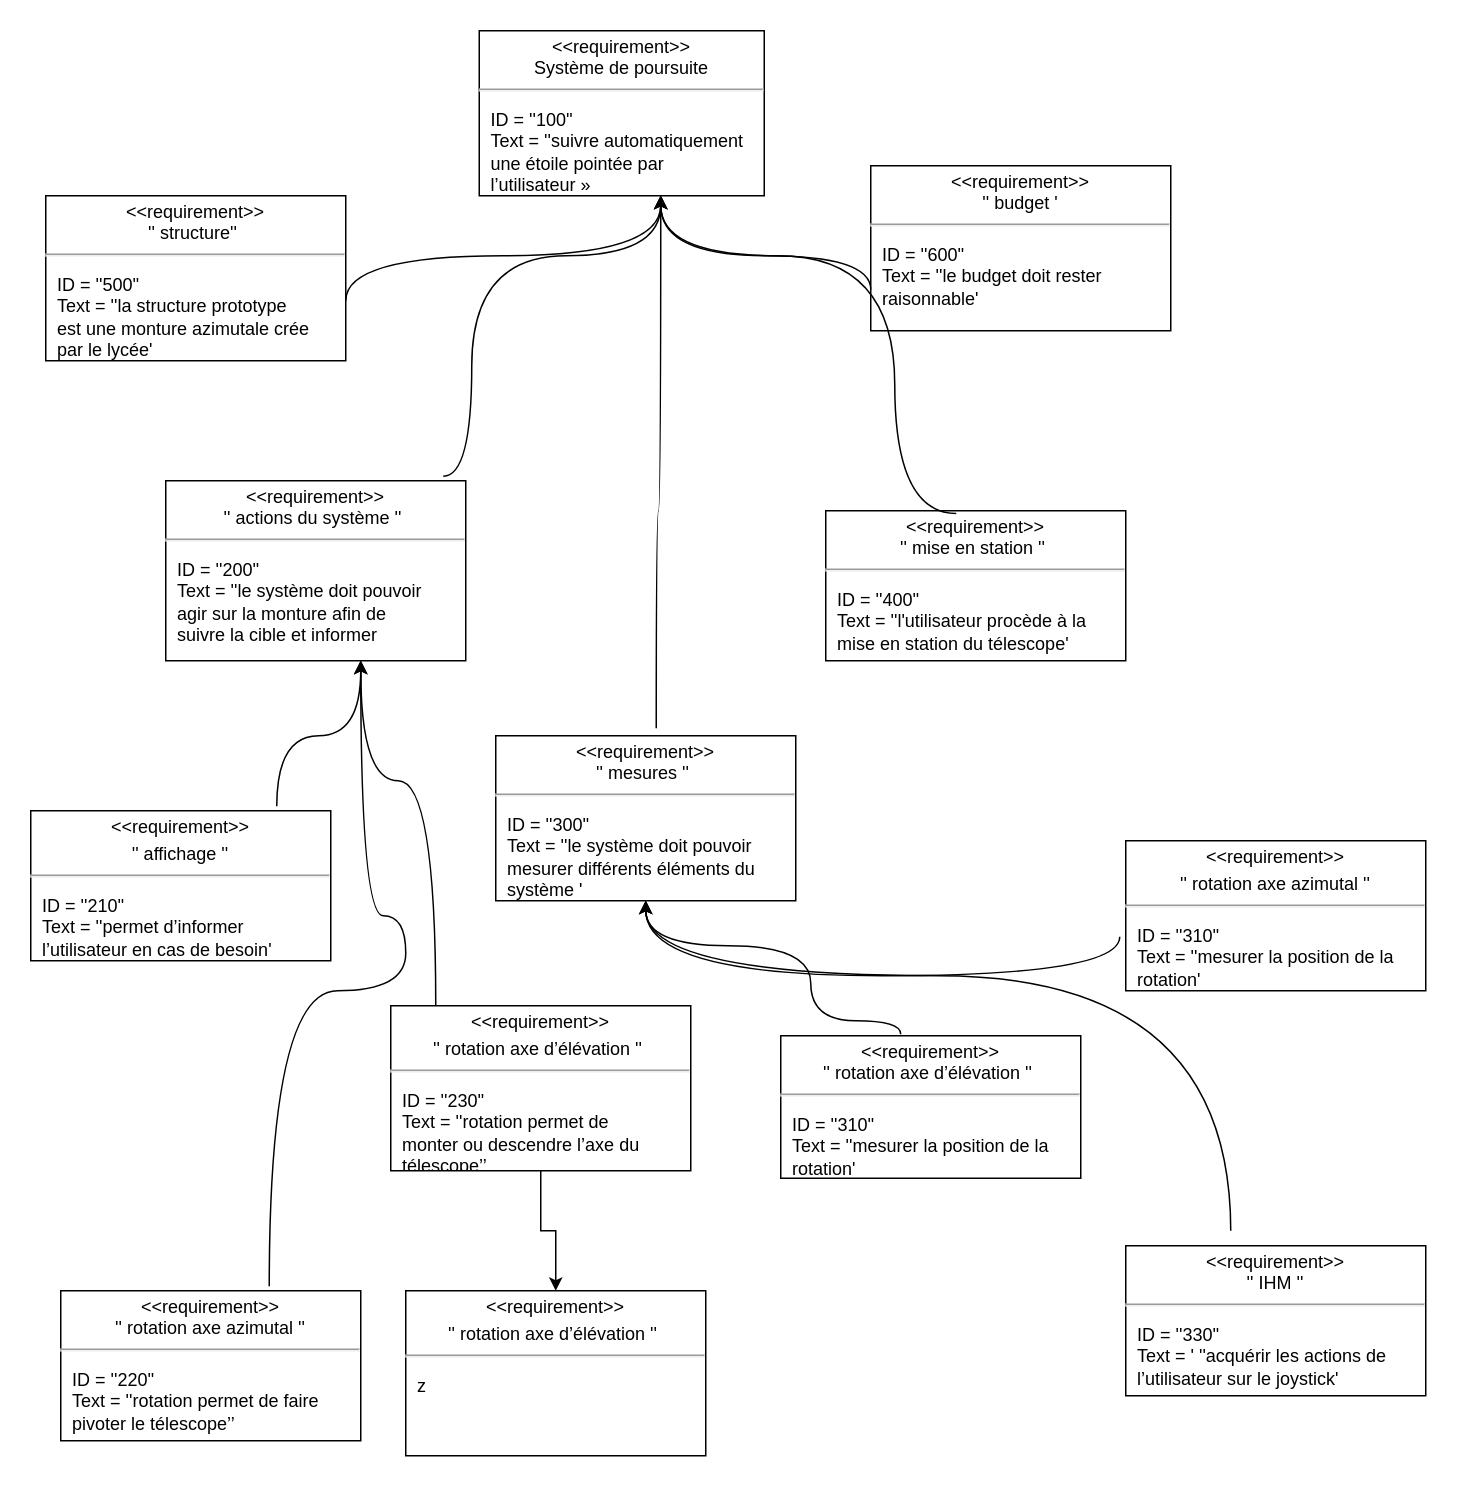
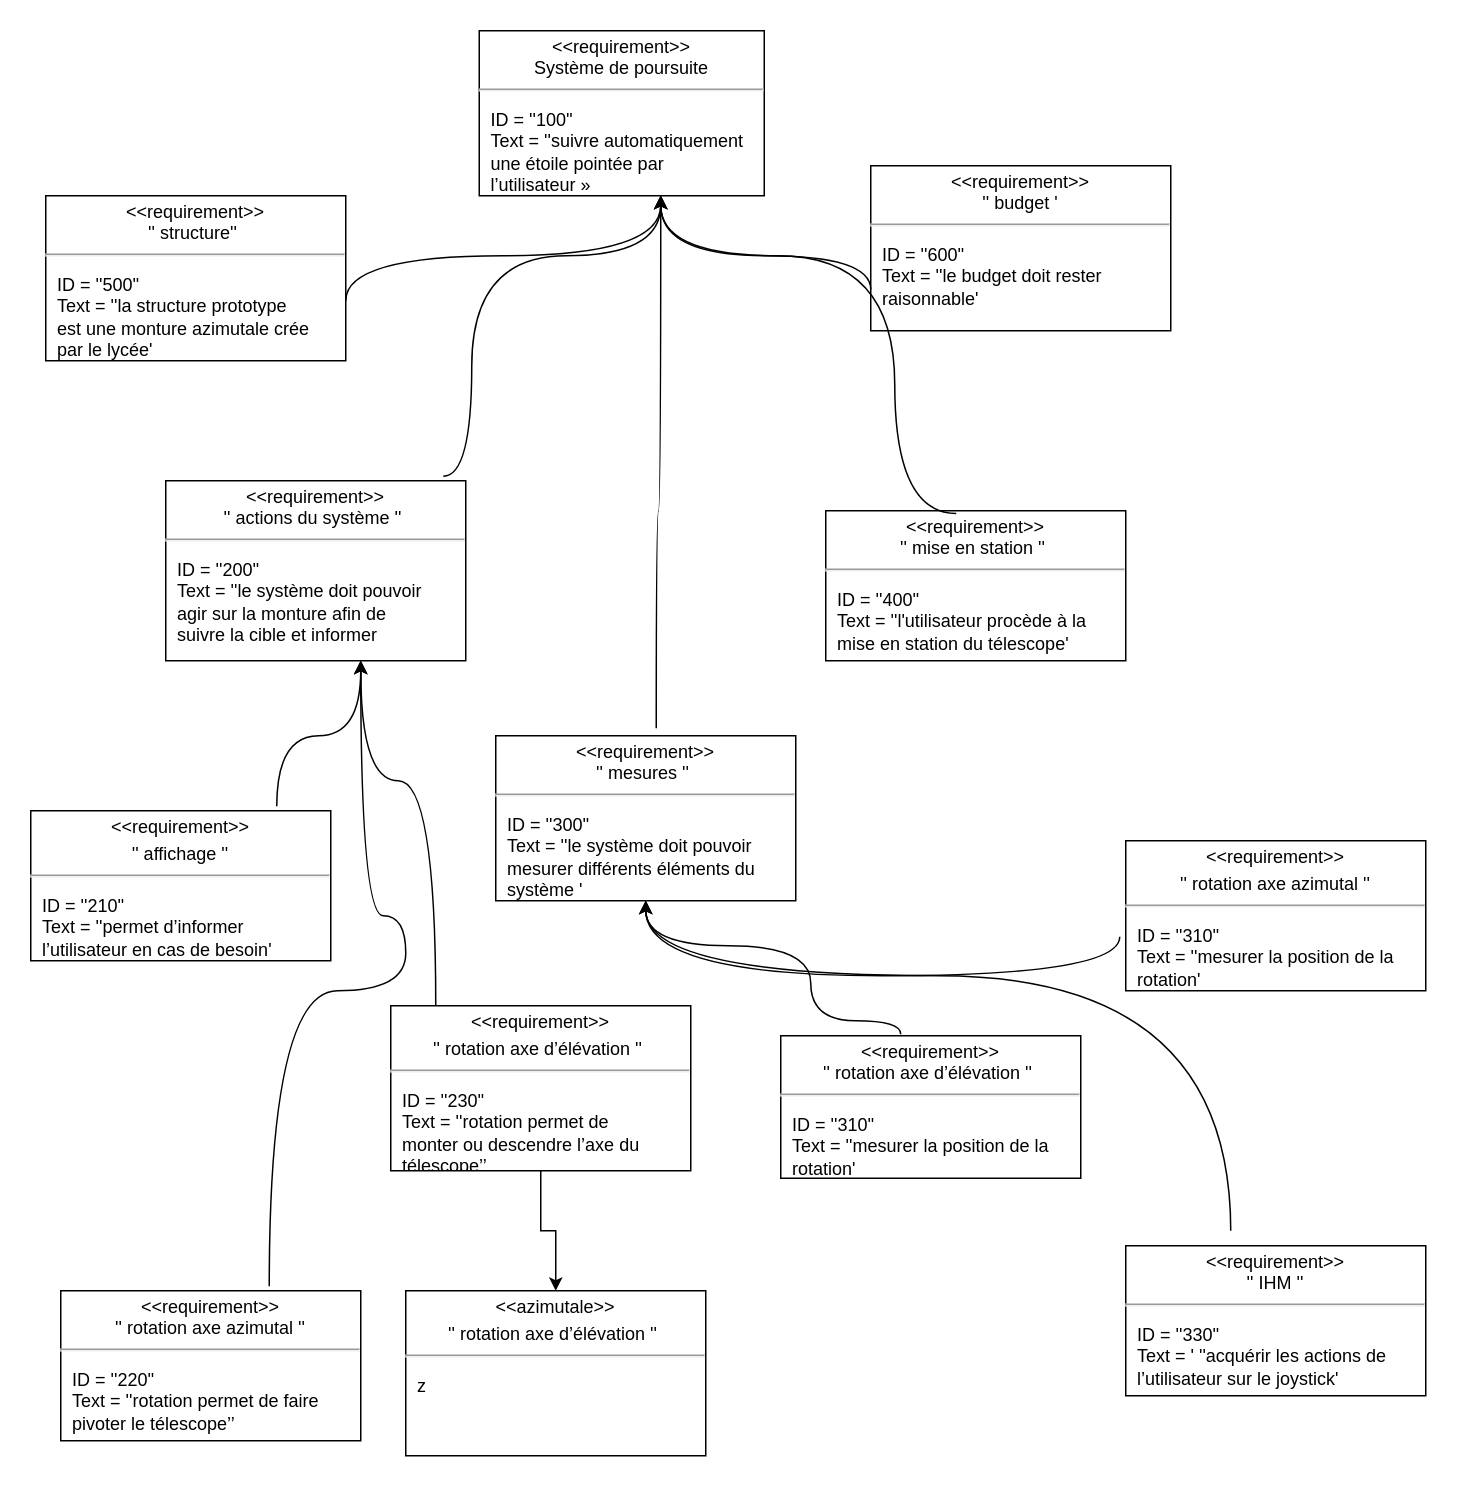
- <mxCell id="26" value="&lt;p style=&quot;margin: 0px ; margin-top: 4px ; text-align: center&quot;&gt;&amp;lt;&amp;lt;requirement&amp;gt;&amp;gt;&lt;br&gt;&lt;/p&gt;&lt;p style=&quot;margin: 0px ; margin-top: 4px ; text-align: center&quot;&gt;'' rotation axe d’élévation ''&amp;nbsp;&lt;br&gt;&lt;/p&gt;&lt;hr&gt;&lt;p&gt;&lt;/p&gt;&lt;p style=&quot;margin: 0px ; margin-left: 8px ; text-align: left&quot;&gt;z&lt;/p&gt;" style="shape=rect;overflow=fill;html=1;whiteSpace=wrap;align=center;" vertex="1" parent="1"><mxGeometry x="270" y="860" width="200" height="110" as="geometry" /></mxCell>
+ <mxCell id="26" value="&lt;p style=&quot;margin: 0px ; margin-top: 4px ; text-align: center&quot;&gt;&amp;lt;&amp;lt;azimutale&amp;gt;&amp;gt;&lt;br&gt;&lt;/p&gt;&lt;p style=&quot;margin: 0px ; margin-top: 4px ; text-align: center&quot;&gt;'' rotation axe d’élévation ''&amp;nbsp;&lt;br&gt;&lt;/p&gt;&lt;hr&gt;&lt;p&gt;&lt;/p&gt;&lt;p style=&quot;margin: 0px ; margin-left: 8px ; text-align: left&quot;&gt;z&lt;/p&gt;" style="shape=rect;overflow=fill;html=1;whiteSpace=wrap;align=center;" vertex="1" parent="1"><mxGeometry x="270" y="860" width="200" height="110" as="geometry" /></mxCell>
